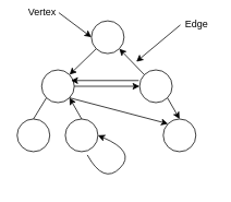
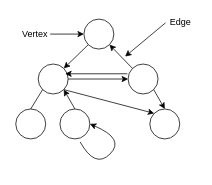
- <mxCell id="18" value="Vertex" style="text;html=1;strokeColor=none;fillColor=none;align=center;verticalAlign=middle;whiteSpace=wrap;rounded=0;" vertex="1" parent="1"><mxGeometry x="31" y="5" width="40" height="20" as="geometry" /></mxCell>
+ <mxCell id="18" value="Vertex" style="text;html=1;strokeColor=none;fillColor=none;align=center;verticalAlign=middle;whiteSpace=wrap;rounded=0;" vertex="1" parent="1"><mxGeometry x="26" y="35" width="40" height="20" as="geometry" /></mxCell>
